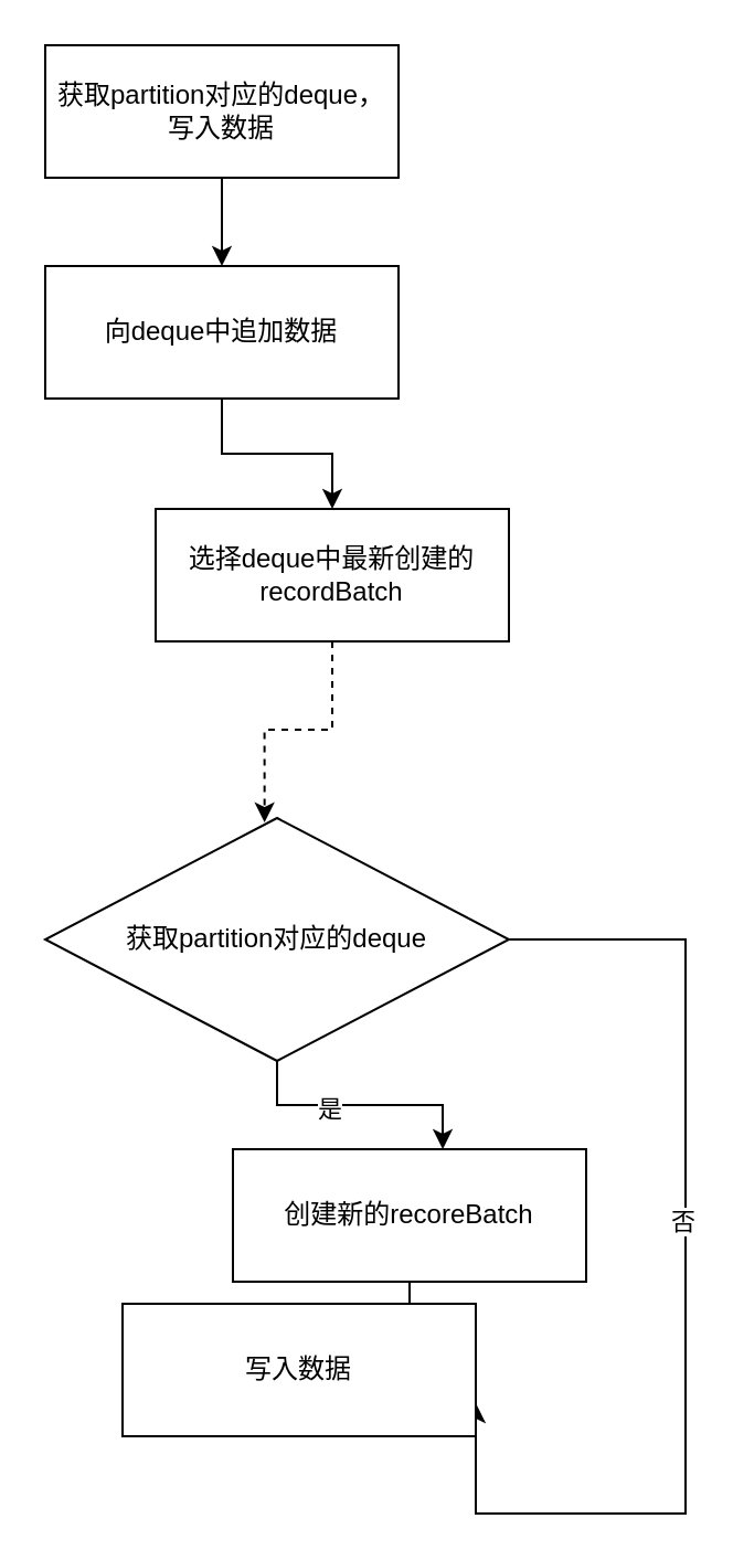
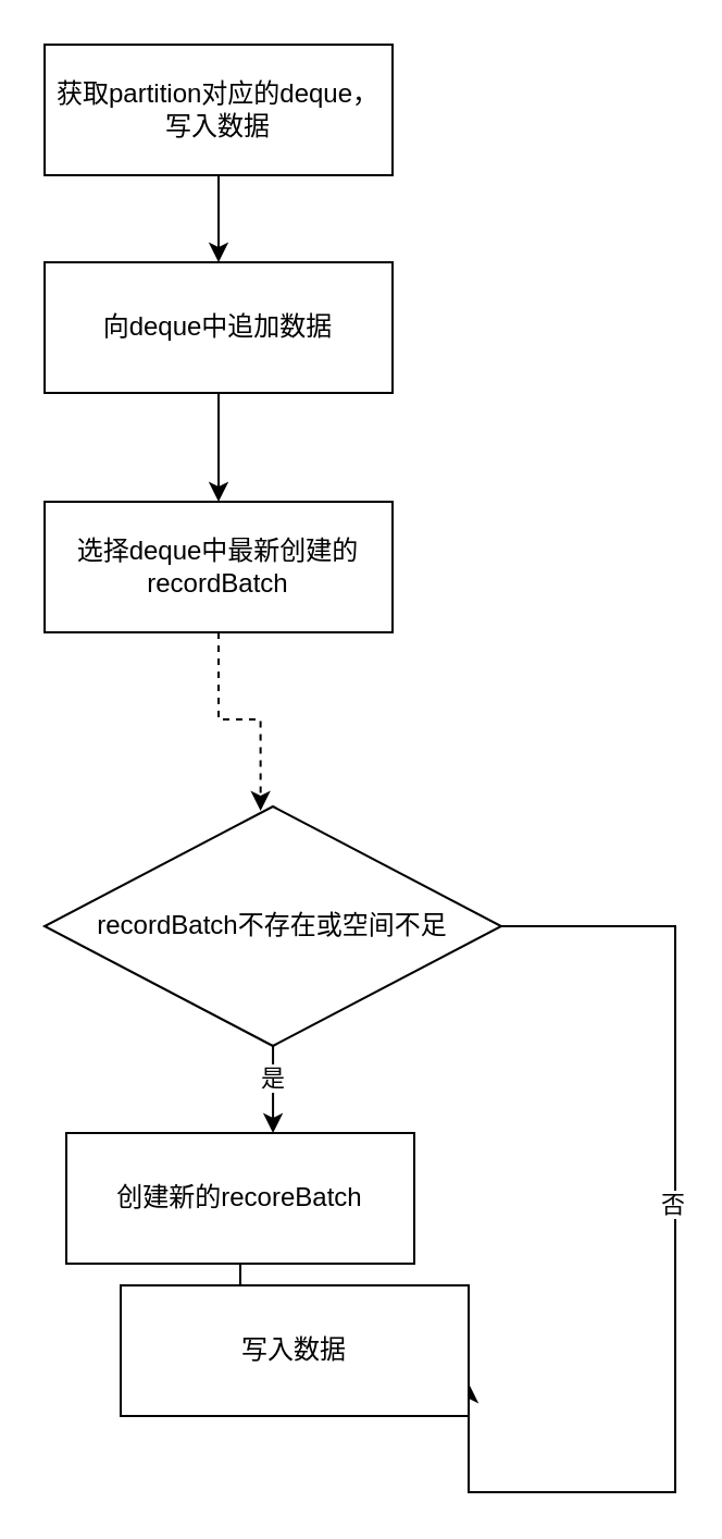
- <mxCell id="7" value="选择deque中最新创建的recordBatch" style="rounded=0;whiteSpace=wrap;html=1;" parent="1" vertex="1"><mxGeometry x="70" y="230" width="160" height="60" as="geometry" /></mxCell>
+ <mxCell id="7" value="选择deque中最新创建的recordBatch" style="rounded=0;whiteSpace=wrap;html=1;" parent="1" vertex="1"><mxGeometry x="20" y="230" width="160" height="60" as="geometry" /></mxCell>
- <mxCell id="12" value="获取partition对应的deque" style="rhombus;whiteSpace=wrap;html=1;" parent="1" vertex="1"><mxGeometry x="20" y="370" width="210" height="110" as="geometry" /></mxCell>
+ <mxCell id="12" value="recordBatch不存在或空间不足" style="rhombus;whiteSpace=wrap;html=1;" parent="1" vertex="1"><mxGeometry x="20" y="370" width="210" height="110" as="geometry" /></mxCell>
- <mxCell id="14" value="创建新的recoreBatch" style="rounded=0;whiteSpace=wrap;html=1;" parent="1" vertex="1"><mxGeometry x="105" y="520" width="160" height="60" as="geometry" /></mxCell>
+ <mxCell id="14" value="创建新的recoreBatch" style="rounded=0;whiteSpace=wrap;html=1;" parent="1" vertex="1"><mxGeometry x="30" y="520" width="160" height="60" as="geometry" /></mxCell>
